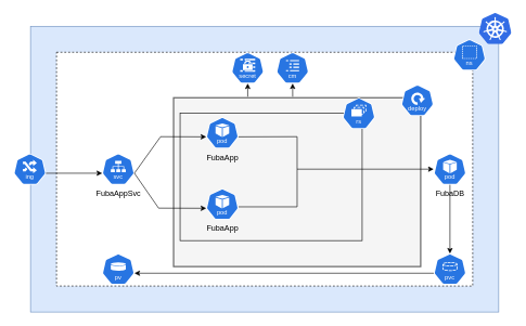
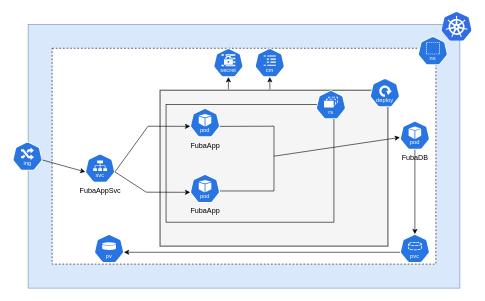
- <mxCell id="17" value="FubaAppSvc" style="aspect=fixed;sketch=0;html=1;dashed=0;whitespace=wrap;verticalLabelPosition=bottom;verticalAlign=top;fillColor=#2875E2;strokeColor=#ffffff;points=[[0.005,0.63,0],[0.1,0.2,0],[0.9,0.2,0],[0.5,0,0],[0.995,0.63,0],[0.72,0.99,0],[0.5,1,0],[0.28,0.99,0]];shape=mxgraph.kubernetes.icon2;kubernetesLabel=1;prIcon=svc" vertex="1" parent="1"><mxGeometry x="156" y="236" width="50" height="48" as="geometry" /></mxCell>
+ <mxCell id="17" value="FubaAppSvc" style="aspect=fixed;sketch=0;html=1;dashed=0;whitespace=wrap;verticalLabelPosition=bottom;verticalAlign=top;fillColor=#2875E2;strokeColor=#ffffff;points=[[0.005,0.63,0],[0.1,0.2,0],[0.9,0.2,0],[0.5,0,0],[0.995,0.63,0],[0.72,0.99,0],[0.5,1,0],[0.28,0.99,0]];shape=mxgraph.kubernetes.icon2;kubernetesLabel=1;prIcon=svc" vertex="1" parent="1"><mxGeometry x="141" y="256" width="50" height="48" as="geometry" /></mxCell>
- <mxCell id="24" value="FubaDB" style="aspect=fixed;sketch=0;html=1;dashed=0;whitespace=wrap;verticalLabelPosition=bottom;verticalAlign=top;fillColor=#2875E2;strokeColor=#ffffff;points=[[0.005,0.63,0],[0.1,0.2,0],[0.9,0.2,0],[0.5,0,0],[0.995,0.63,0],[0.72,0.99,0],[0.5,1,0],[0.28,0.99,0]];shape=mxgraph.kubernetes.icon2;kubernetesLabel=1;prIcon=pod" vertex="1" parent="1"><mxGeometry x="666" y="236" width="50" height="48" as="geometry" /></mxCell>
+ <mxCell id="24" value="FubaDB" style="aspect=fixed;sketch=0;html=1;dashed=0;whitespace=wrap;verticalLabelPosition=bottom;verticalAlign=top;fillColor=#2875E2;strokeColor=#ffffff;points=[[0.005,0.63,0],[0.1,0.2,0],[0.9,0.2,0],[0.5,0,0],[0.995,0.63,0],[0.72,0.99,0],[0.5,1,0],[0.28,0.99,0]];shape=mxgraph.kubernetes.icon2;kubernetesLabel=1;prIcon=pod" vertex="1" parent="1"><mxGeometry x="666" y="201" width="50" height="48" as="geometry" /></mxCell>
